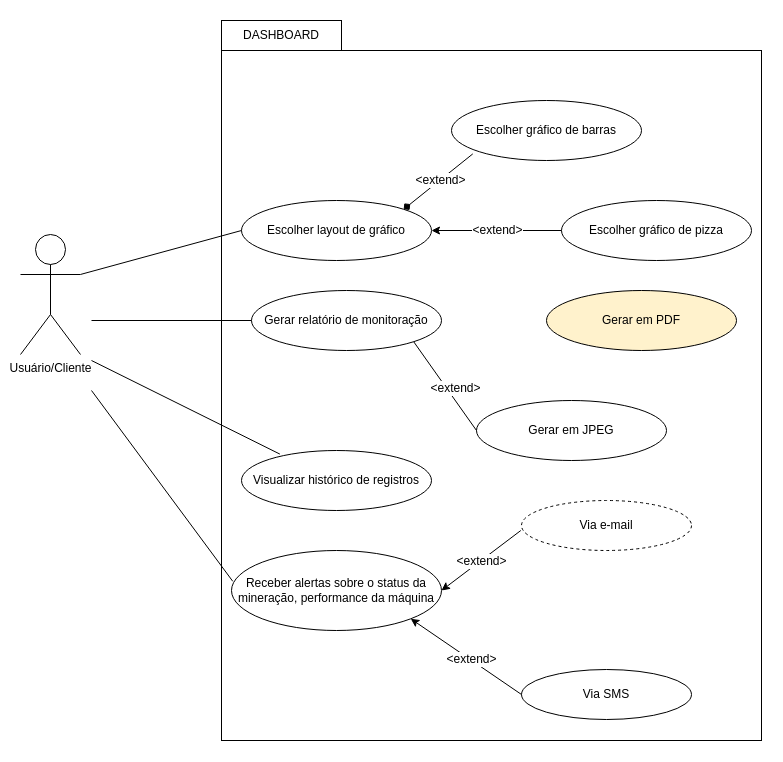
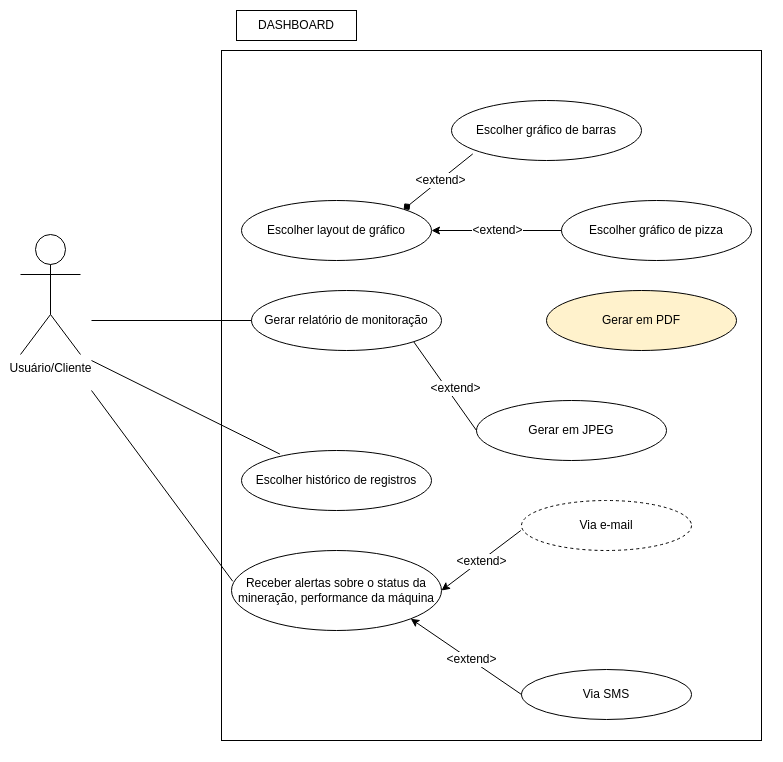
- <mxCell id="19" value="DASHBOARD" style="rounded=0;whiteSpace=wrap;html=1;" vertex="1" parent="1"><mxGeometry x="221" y="20" width="120" height="30" as="geometry" /></mxCell>
+ <mxCell id="19" value="DASHBOARD" style="rounded=0;whiteSpace=wrap;html=1;" vertex="1" parent="1"><mxGeometry x="236" y="10" width="120" height="30" as="geometry" /></mxCell>
- <mxCell id="14" value="" style="endArrow=none;html=1;exitX=1;exitY=0.333;exitDx=0;exitDy=0;exitPerimeter=0;entryX=0;entryY=0.5;entryDx=0;entryDy=0;" edge="1" parent="1" source="3" target="4"><mxGeometry width="50" height="50" relative="1" as="geometry"><mxPoint x="141" y="270" as="sourcePoint" /><mxPoint x="191" y="220" as="targetPoint" /></mxGeometry></mxCell>
- <mxCell id="18" value="Visualizar histórico de registros" style="ellipse;whiteSpace=wrap;html=1;" vertex="1" parent="1"><mxGeometry x="241" y="450" width="190" height="60" as="geometry" /></mxCell>
+ <mxCell id="18" value="Escolher histórico de registros" style="ellipse;whiteSpace=wrap;html=1;" vertex="1" parent="1"><mxGeometry x="241" y="450" width="190" height="60" as="geometry" /></mxCell>
